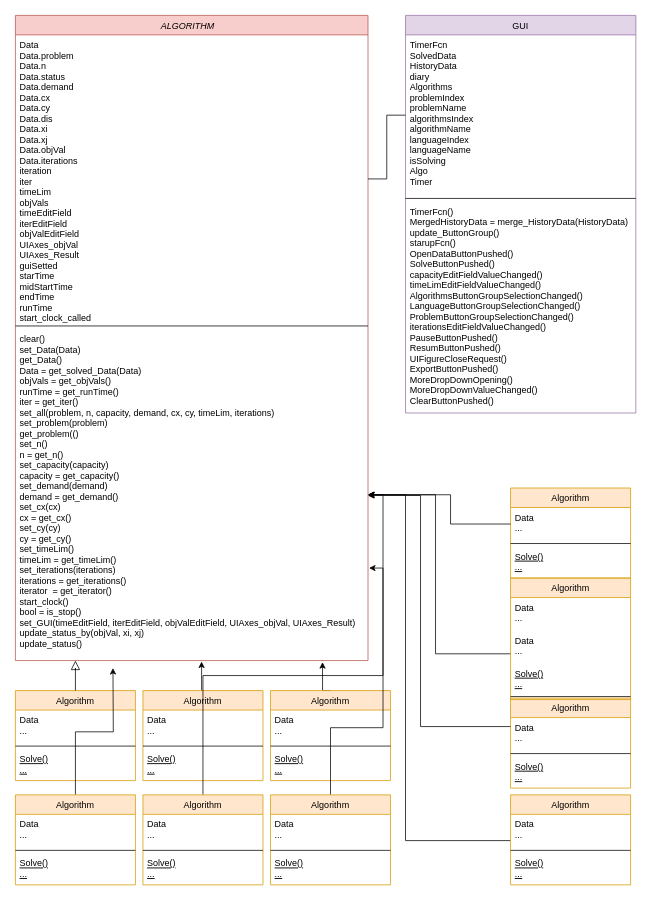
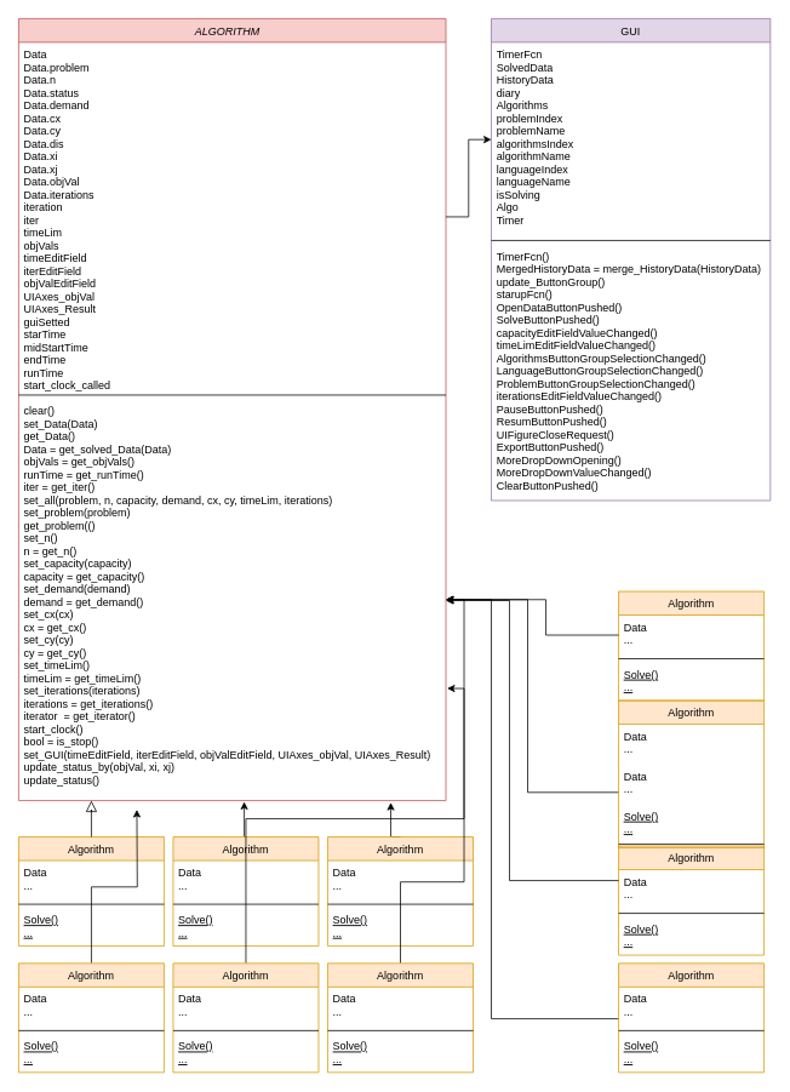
- <mxCell id="15" style="edgeStyle=orthogonalEdgeStyle;rounded=0;orthogonalLoop=1;jettySize=auto;html=1;exitX=1;exitY=0.5;exitDx=0;exitDy=0;entryX=0;entryY=0.5;entryDx=0;entryDy=0;endArrow=none;" parent="1" source="3" target="12" edge="1"><mxGeometry relative="1" as="geometry" /></mxCell>
+ <mxCell id="15" style="edgeStyle=orthogonalEdgeStyle;rounded=0;orthogonalLoop=1;jettySize=auto;html=1;exitX=1;exitY=0.5;exitDx=0;exitDy=0;entryX=0;entryY=0.5;entryDx=0;entryDy=0;" parent="1" source="3" target="12" edge="1"><mxGeometry relative="1" as="geometry" /></mxCell>
